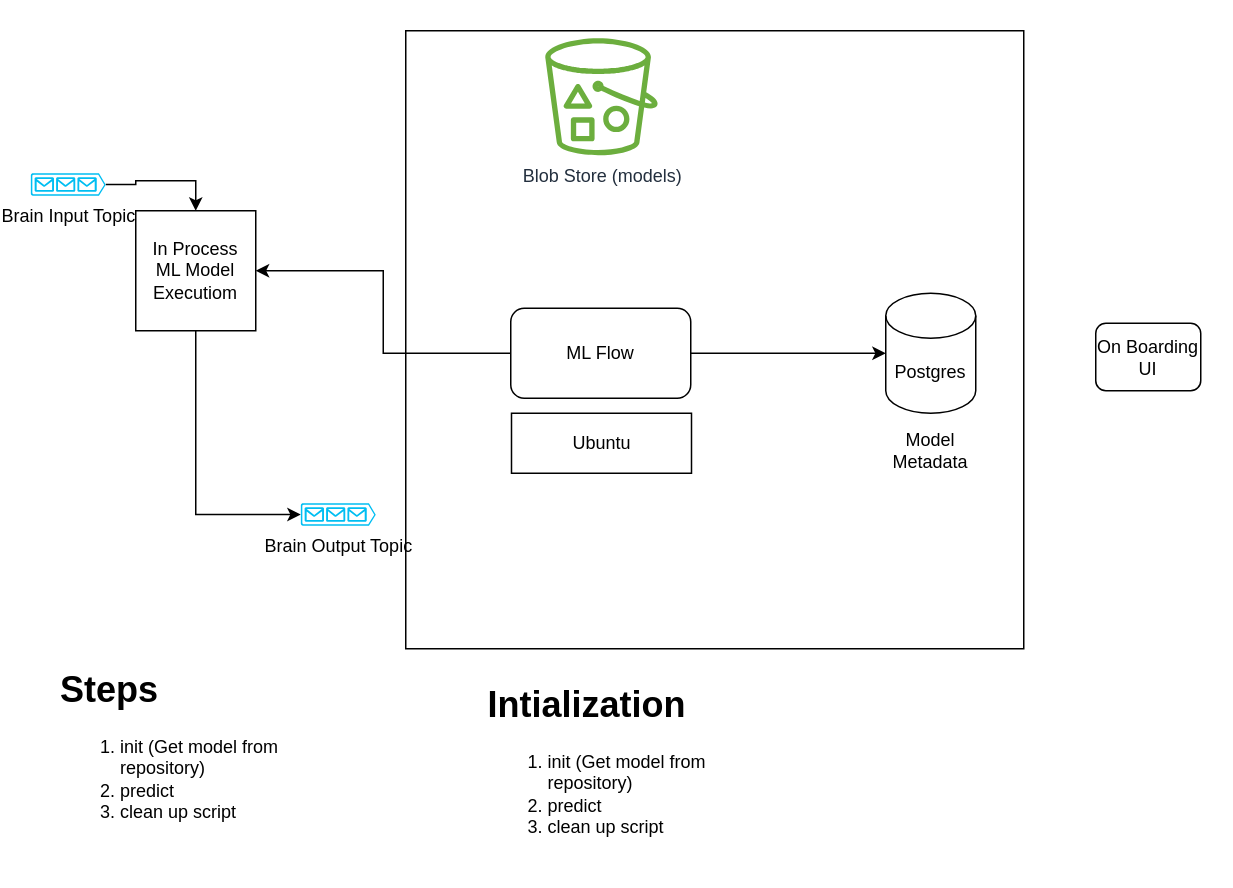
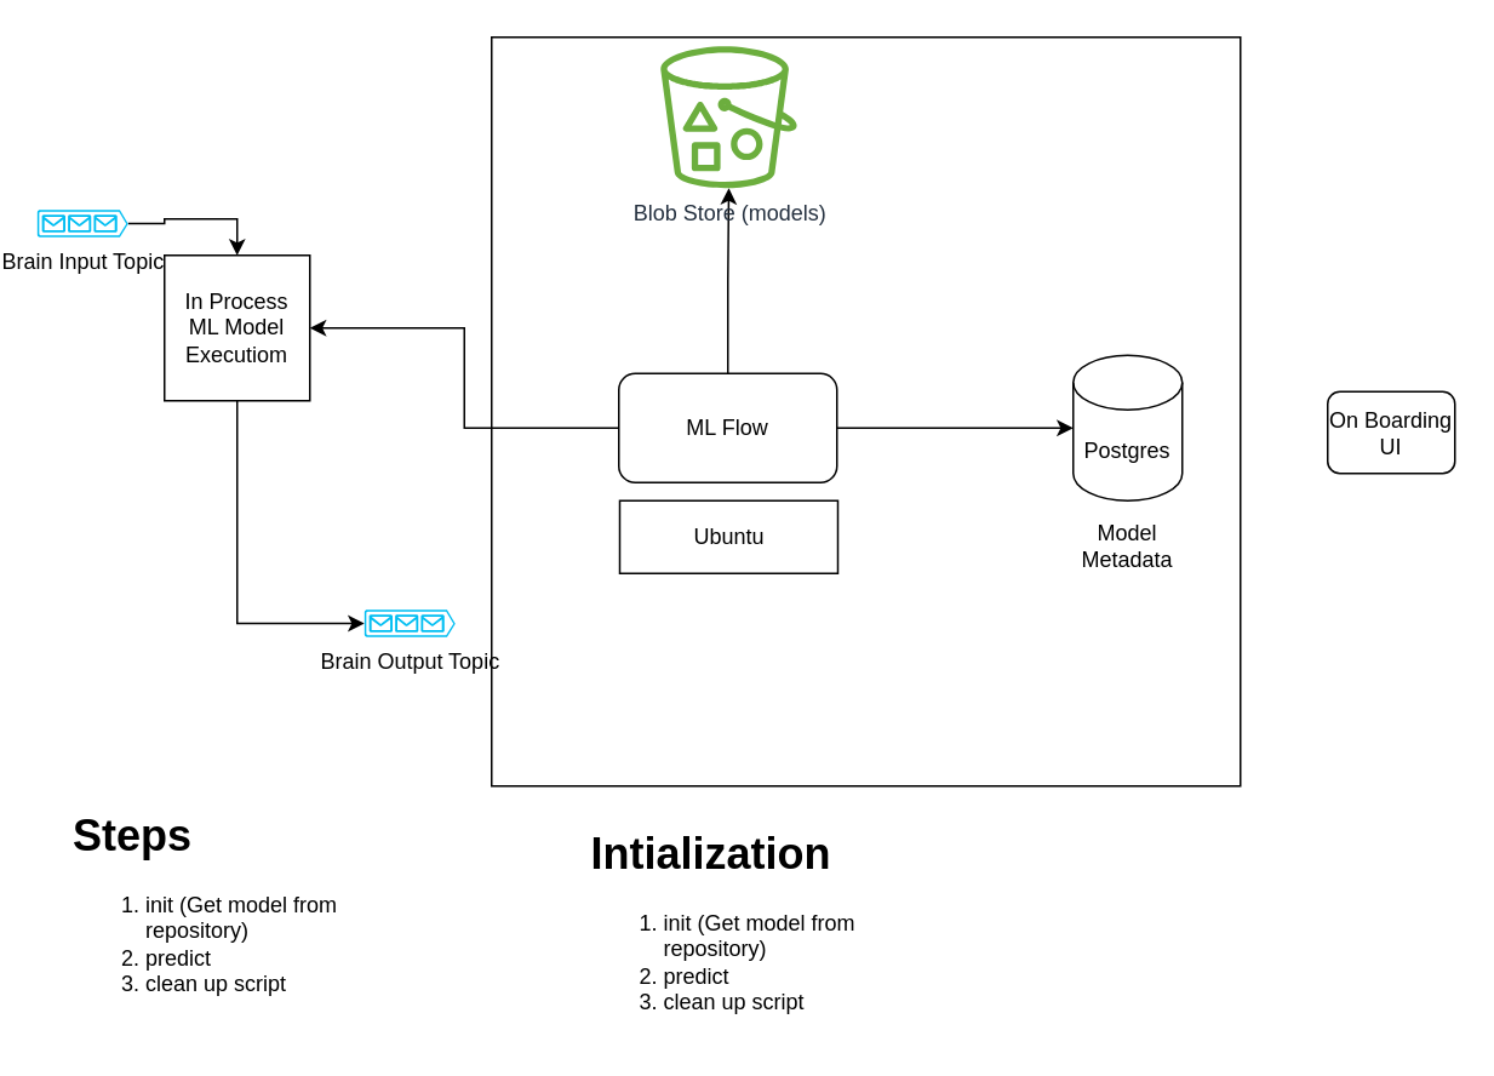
+ <mxCell id="4" style="edgeStyle=orthogonalEdgeStyle;rounded=0;orthogonalLoop=1;jettySize=auto;html=1;" edge="1" parent="1" source="6" target="8"><mxGeometry relative="1" as="geometry" /></mxCell>
